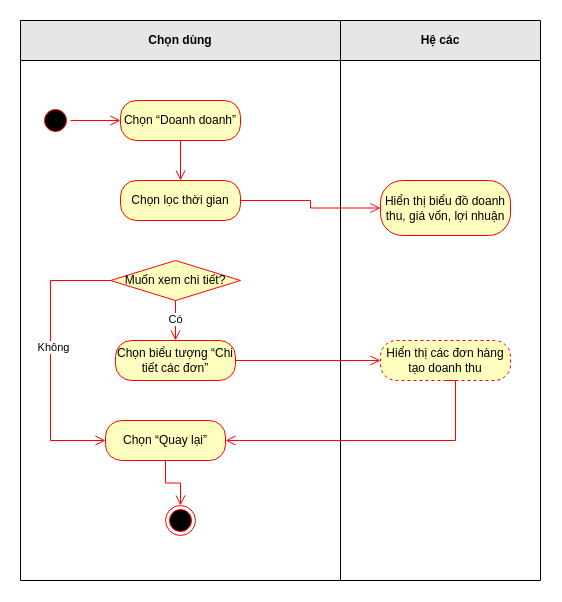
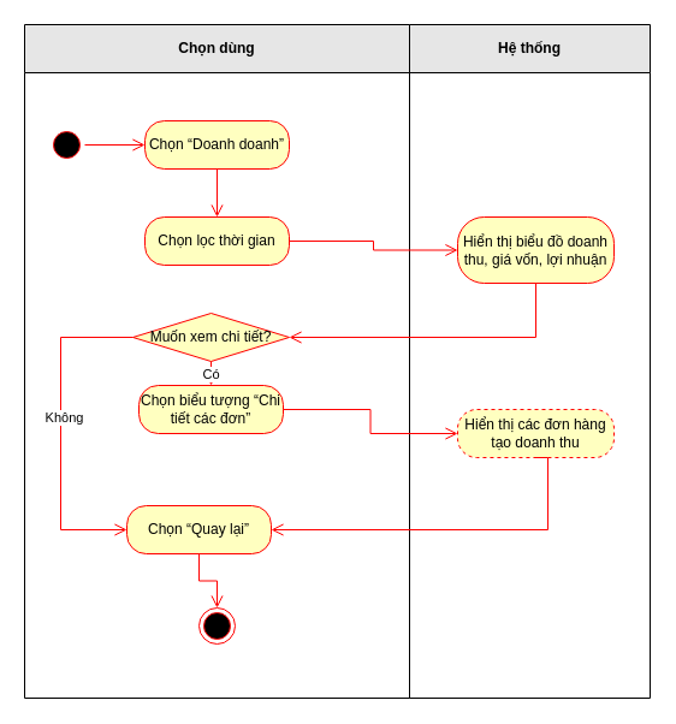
- <mxCell id="17" value="Hệ các" style="swimlane;whiteSpace=wrap;html=1;fillColor=#E6E6E6;startSize=40;" vertex="1" parent="1"><mxGeometry x="340" y="20" width="200" height="560" as="geometry" /></mxCell>
+ <mxCell id="17" value="Hệ thống" style="swimlane;whiteSpace=wrap;html=1;fillColor=#E6E6E6;startSize=40;" vertex="1" parent="1"><mxGeometry x="340" y="20" width="200" height="560" as="geometry" /></mxCell>
+ <mxCell id="22" value="" style="edgeStyle=orthogonalEdgeStyle;html=1;verticalAlign=bottom;endArrow=open;endSize=8;strokeColor=#ff0000;rounded=0;entryX=1;entryY=0.5;entryDx=0;entryDy=0;exitX=0.5;exitY=1;exitDx=0;exitDy=0;" edge="1" parent="1" source="19" target="12"><mxGeometry relative="1" as="geometry"><mxPoint x="190" y="195" as="targetPoint" /><mxPoint x="190" y="150" as="sourcePoint" /></mxGeometry></mxCell>
- <mxCell id="8" value="&lt;span id=&quot;docs-internal-guid-6070c633-7fff-ad2d-410d-3e7d9609536b&quot;&gt;&lt;span data-sider-select-id=&quot;ff0c1782-dc71-411d-8f4e-70eefaa3b91b&quot; style=&quot;font-family: Arial, sans-serif; background-color: transparent; font-variant-numeric: normal; font-variant-east-asian: normal; font-variant-alternates: normal; font-variant-position: normal; vertical-align: baseline; white-space-collapse: preserve;&quot;&gt;&lt;font data-sider-select-id=&quot;345c1213-a19b-4161-8195-226c7059882d&quot; style=&quot;font-size: 12px;&quot;&gt;Chọn biểu tượng “Chi tiết các đơn”&lt;/font&gt;&lt;/span&gt;&lt;/span&gt;" style="rounded=1;whiteSpace=wrap;html=1;arcSize=40;fontColor=#000000;fillColor=#ffffc0;strokeColor=#ff0000;" vertex="1" parent="2"><mxGeometry x="95" y="320" width="120" height="40" as="geometry" /></mxCell>
+ <mxCell id="8" value="&lt;span id=&quot;docs-internal-guid-6070c633-7fff-ad2d-410d-3e7d9609536b&quot;&gt;&lt;span data-sider-select-id=&quot;ff0c1782-dc71-411d-8f4e-70eefaa3b91b&quot; style=&quot;font-family: Arial, sans-serif; background-color: transparent; font-variant-numeric: normal; font-variant-east-asian: normal; font-variant-alternates: normal; font-variant-position: normal; vertical-align: baseline; white-space-collapse: preserve;&quot;&gt;&lt;font data-sider-select-id=&quot;345c1213-a19b-4161-8195-226c7059882d&quot; style=&quot;font-size: 12px;&quot;&gt;Chọn biểu tượng “Chi tiết các đơn”&lt;/font&gt;&lt;/span&gt;&lt;/span&gt;" style="rounded=1;whiteSpace=wrap;html=1;arcSize=40;fontColor=#000000;fillColor=#ffffc0;strokeColor=#ff0000;" vertex="1" parent="2"><mxGeometry x="95" y="300" width="120" height="40" as="geometry" /></mxCell>
